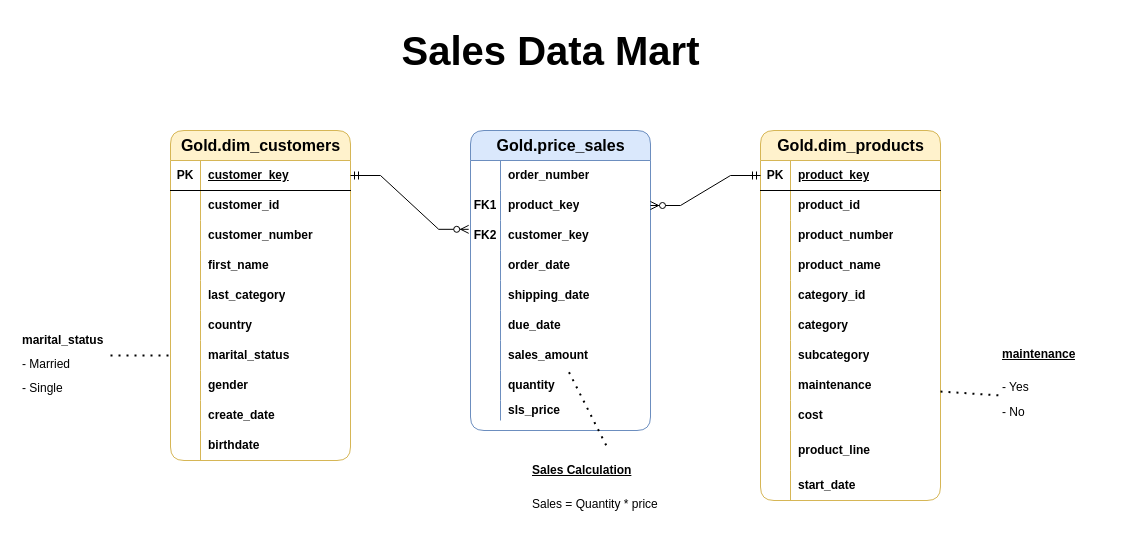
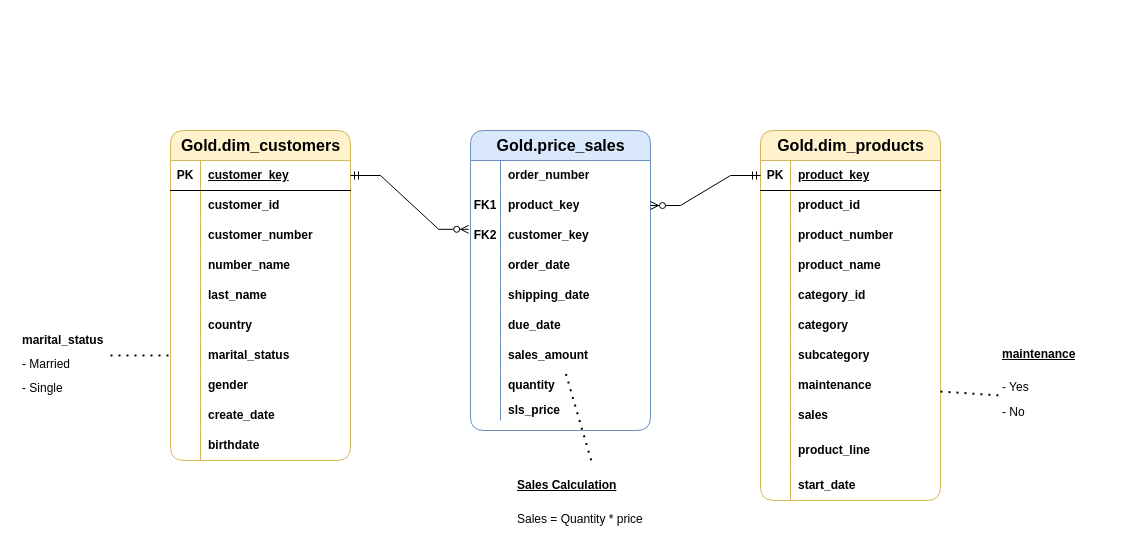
- <mxCell id="2" value="&lt;font style=&quot;font-size: 40px;&quot;&gt;&lt;b style=&quot;&quot;&gt;Sales Data Mart&lt;/b&gt;&lt;/font&gt;" style="text;html=1;align=center;verticalAlign=middle;resizable=0;points=[];autosize=1;strokeColor=none;fillColor=none;" parent="1" vertex="1"><mxGeometry x="390" y="20" width="320" height="60" as="geometry" /></mxCell>
- <mxCell id="18" value="&lt;b&gt;first_name&lt;/b&gt;" style="shape=partialRectangle;connectable=0;fillColor=none;top=0;left=0;bottom=0;right=0;align=left;spacingLeft=6;overflow=hidden;whiteSpace=wrap;html=1;" parent="16" vertex="1"><mxGeometry x="30" width="150" height="30" as="geometry"><mxRectangle width="150" height="30" as="alternateBounds" /></mxGeometry></mxCell>
+ <mxCell id="18" value="&lt;b&gt;number_name&lt;/b&gt;" style="shape=partialRectangle;connectable=0;fillColor=none;top=0;left=0;bottom=0;right=0;align=left;spacingLeft=6;overflow=hidden;whiteSpace=wrap;html=1;" parent="16" vertex="1"><mxGeometry x="30" width="150" height="30" as="geometry"><mxRectangle width="150" height="30" as="alternateBounds" /></mxGeometry></mxCell>
- <mxCell id="21" value="&lt;b&gt;last_category&lt;/b&gt;" style="shape=partialRectangle;connectable=0;fillColor=none;top=0;left=0;bottom=0;right=0;align=left;spacingLeft=6;overflow=hidden;whiteSpace=wrap;html=1;" parent="19" vertex="1"><mxGeometry x="30" width="150" height="30" as="geometry"><mxRectangle width="150" height="30" as="alternateBounds" /></mxGeometry></mxCell>
+ <mxCell id="21" value="&lt;b&gt;last_name&lt;/b&gt;" style="shape=partialRectangle;connectable=0;fillColor=none;top=0;left=0;bottom=0;right=0;align=left;spacingLeft=6;overflow=hidden;whiteSpace=wrap;html=1;" parent="19" vertex="1"><mxGeometry x="30" width="150" height="30" as="geometry"><mxRectangle width="150" height="30" as="alternateBounds" /></mxGeometry></mxCell>
- <mxCell id="65" value="&lt;span class=&quot;cf0&quot;&gt;cost&lt;/span&gt;" style="shape=partialRectangle;connectable=0;fillColor=none;top=0;left=0;bottom=0;right=0;align=left;spacingLeft=6;overflow=hidden;whiteSpace=wrap;html=1;fontStyle=1" parent="63" vertex="1"><mxGeometry x="30" width="150" height="30" as="geometry"><mxRectangle width="150" height="30" as="alternateBounds" /></mxGeometry></mxCell>
+ <mxCell id="65" value="&lt;span class=&quot;cf0&quot;&gt;sales&lt;/span&gt;" style="shape=partialRectangle;connectable=0;fillColor=none;top=0;left=0;bottom=0;right=0;align=left;spacingLeft=6;overflow=hidden;whiteSpace=wrap;html=1;fontStyle=1" parent="63" vertex="1"><mxGeometry x="30" width="150" height="30" as="geometry"><mxRectangle width="150" height="30" as="alternateBounds" /></mxGeometry></mxCell>
- <mxCell id="102" value="&lt;h1 style=&quot;margin-top: 0px;&quot;&gt;&lt;span style=&quot;color: light-dark(rgb(0, 0, 0), rgb(255, 255, 255)); font-size: 12px;&quot;&gt;&lt;u&gt;Sales Calculation&lt;/u&gt;&lt;/span&gt;&lt;/h1&gt;&lt;div&gt;&lt;span style=&quot;color: light-dark(rgb(0, 0, 0), rgb(255, 255, 255));&quot;&gt;Sales = Quantity * price&lt;/span&gt;&lt;/div&gt;" style="text;html=1;whiteSpace=wrap;overflow=hidden;rounded=0;spacing=2;labelBackgroundColor=none;" parent="1" vertex="1"><mxGeometry x="530" y="445" width="130" height="90" as="geometry" /></mxCell>
+ <mxCell id="102" value="&lt;h1 style=&quot;margin-top: 0px;&quot;&gt;&lt;span style=&quot;color: light-dark(rgb(0, 0, 0), rgb(255, 255, 255)); font-size: 12px;&quot;&gt;&lt;u&gt;Sales Calculation&lt;/u&gt;&lt;/span&gt;&lt;/h1&gt;&lt;div&gt;&lt;span style=&quot;color: light-dark(rgb(0, 0, 0), rgb(255, 255, 255));&quot;&gt;Sales = Quantity * price&lt;/span&gt;&lt;/div&gt;" style="text;html=1;whiteSpace=wrap;overflow=hidden;rounded=0;spacing=2;labelBackgroundColor=none;" parent="1" vertex="1"><mxGeometry x="515" y="460" width="130" height="90" as="geometry" /></mxCell>
